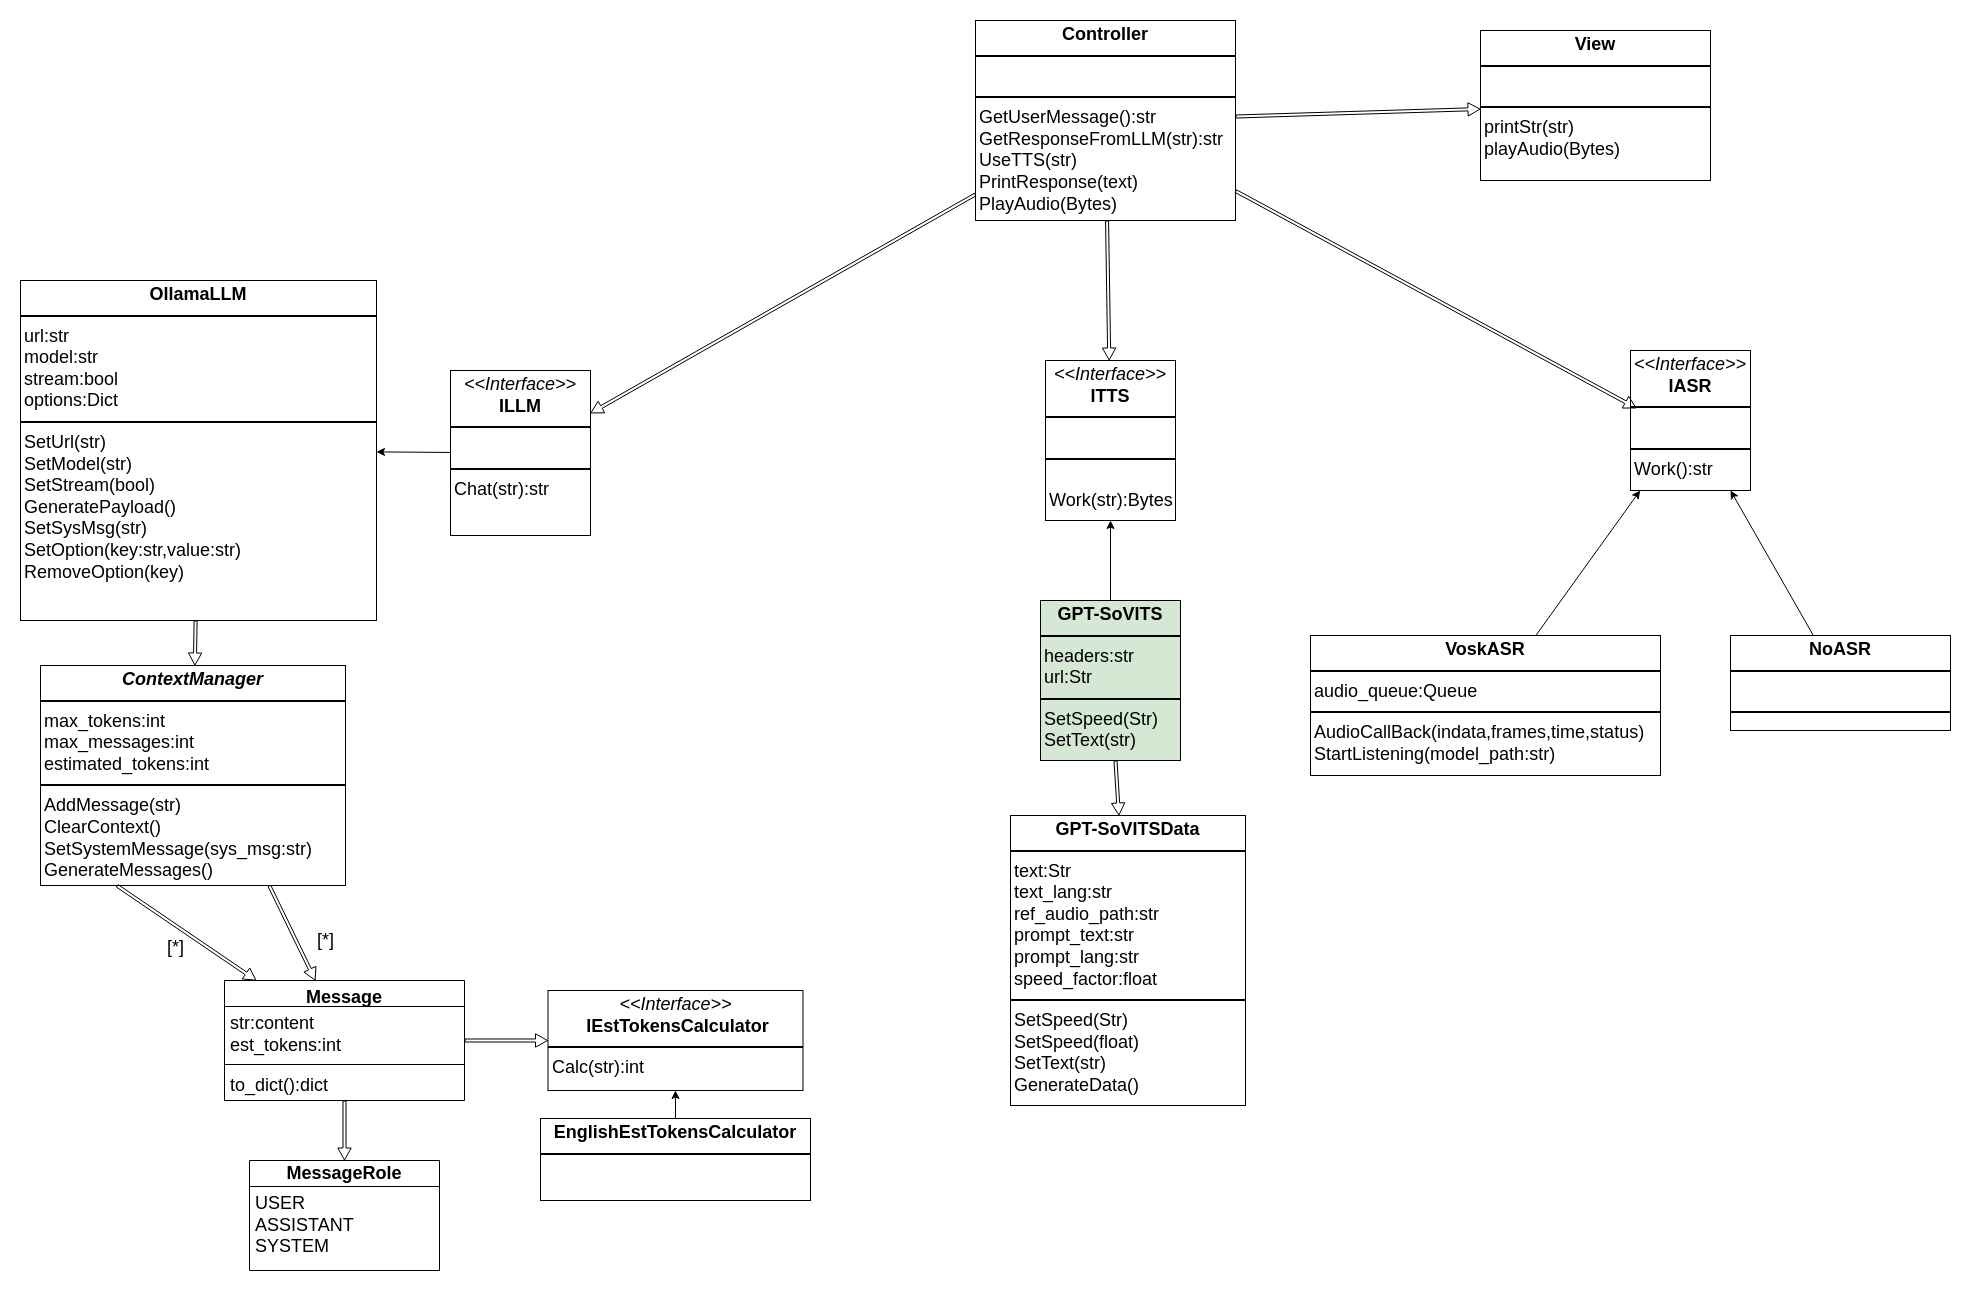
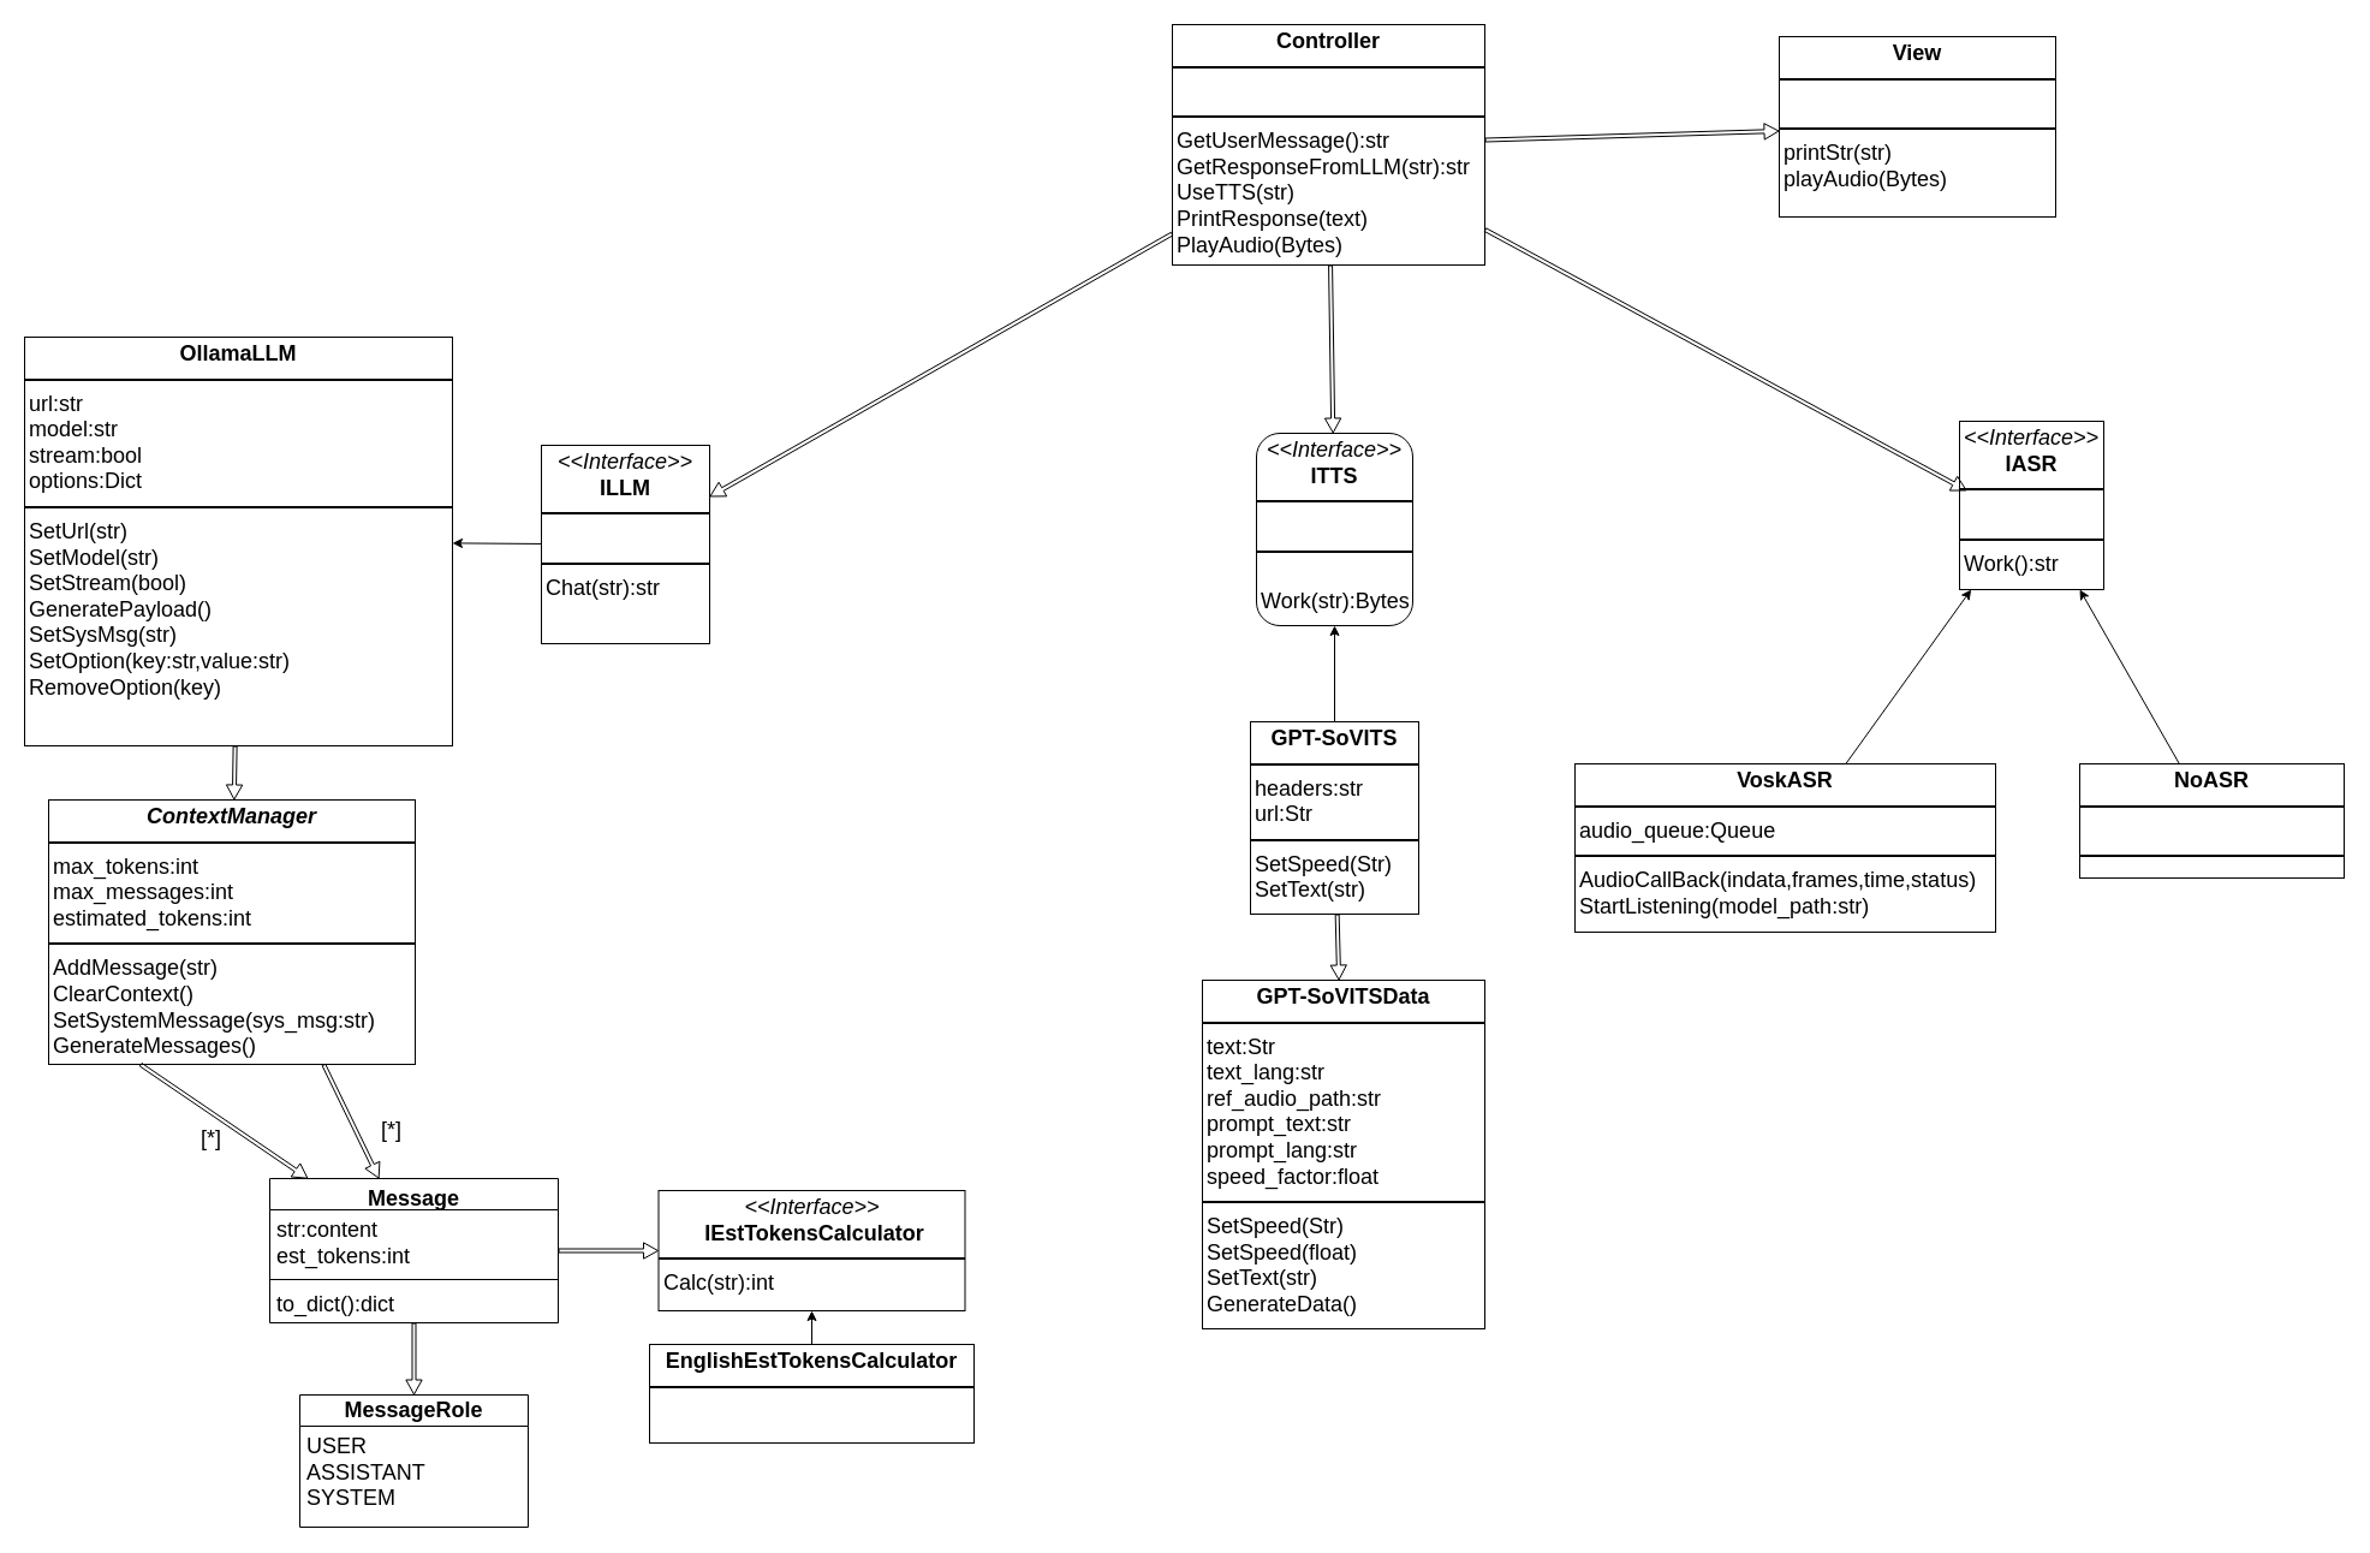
- <mxCell id="22" value="&lt;p style=&quot;margin:0px;margin-top:4px;text-align:center;&quot;&gt;&lt;i&gt;&amp;lt;&amp;lt;Interface&amp;gt;&amp;gt;&lt;/i&gt;&lt;br&gt;&lt;b&gt;ITTS&lt;/b&gt;&lt;/p&gt;&lt;hr style=&quot;border-style:solid;&quot;&gt;&lt;p style=&quot;margin:0px;margin-left:4px;&quot;&gt;&lt;br&gt;&lt;/p&gt;&lt;hr style=&quot;border-style:solid;&quot;&gt;&lt;p style=&quot;margin:0px;margin-left:4px;&quot;&gt;&lt;br&gt;&lt;/p&gt;&lt;p style=&quot;margin:0px;margin-left:4px;&quot;&gt;Work(str):Bytes&lt;/p&gt;" style="verticalAlign=top;align=left;overflow=fill;html=1;whiteSpace=wrap;fontSize=18;" parent="1" vertex="1"><mxGeometry x="1045" y="360" width="130" height="160" as="geometry" /></mxCell>
+ <mxCell id="22" value="&lt;p style=&quot;margin:0px;margin-top:4px;text-align:center;&quot;&gt;&lt;i&gt;&amp;lt;&amp;lt;Interface&amp;gt;&amp;gt;&lt;/i&gt;&lt;br&gt;&lt;b&gt;ITTS&lt;/b&gt;&lt;/p&gt;&lt;hr style=&quot;border-style:solid;&quot;&gt;&lt;p style=&quot;margin:0px;margin-left:4px;&quot;&gt;&lt;br&gt;&lt;/p&gt;&lt;hr style=&quot;border-style:solid;&quot;&gt;&lt;p style=&quot;margin:0px;margin-left:4px;&quot;&gt;&lt;br&gt;&lt;/p&gt;&lt;p style=&quot;margin:0px;margin-left:4px;&quot;&gt;Work(str):Bytes&lt;/p&gt;" style="verticalAlign=top;align=left;overflow=fill;html=1;whiteSpace=wrap;fontSize=18;rounded=1;" parent="1" vertex="1"><mxGeometry x="1045" y="360" width="130" height="160" as="geometry" /></mxCell>
- <mxCell id="23" value="&lt;p style=&quot;margin:0px;margin-top:4px;text-align:center;&quot;&gt;&lt;b&gt;GPT-SoVITS&lt;/b&gt;&lt;/p&gt;&lt;hr style=&quot;border-style:solid;&quot;&gt;&lt;p style=&quot;margin:0px;margin-left:4px;&quot;&gt;&lt;span style=&quot;background-color: transparent; color: light-dark(rgb(0, 0, 0), rgb(255, 255, 255));&quot;&gt;headers:str&lt;/span&gt;&lt;/p&gt;&lt;p style=&quot;margin:0px;margin-left:4px;&quot;&gt;url:Str&lt;span style=&quot;background-color: transparent; color: light-dark(rgb(0, 0, 0), rgb(255, 255, 255));&quot;&gt;&lt;/span&gt;&lt;/p&gt;&lt;hr style=&quot;border-style:solid;&quot;&gt;&lt;p style=&quot;margin:0px;margin-left:4px;&quot;&gt;&lt;span style=&quot;background-color: transparent; color: light-dark(rgb(0, 0, 0), rgb(255, 255, 255));&quot;&gt;SetSpeed(Str)&lt;br&gt;&lt;/span&gt;SetText(str)&lt;span style=&quot;background-color: transparent; color: light-dark(rgb(0, 0, 0), rgb(255, 255, 255));&quot;&gt;&lt;/span&gt;&lt;/p&gt;&lt;p style=&quot;margin:0px;margin-left:4px;&quot;&gt;&lt;br&gt;&lt;/p&gt;" style="verticalAlign=top;align=left;overflow=fill;html=1;whiteSpace=wrap;fontSize=18;fillColor=#d5e8d4;" parent="1" vertex="1"><mxGeometry x="1040" y="600" width="140" height="160" as="geometry" /></mxCell>
+ <mxCell id="23" value="&lt;p style=&quot;margin:0px;margin-top:4px;text-align:center;&quot;&gt;&lt;b&gt;GPT-SoVITS&lt;/b&gt;&lt;/p&gt;&lt;hr style=&quot;border-style:solid;&quot;&gt;&lt;p style=&quot;margin:0px;margin-left:4px;&quot;&gt;&lt;span style=&quot;background-color: transparent; color: light-dark(rgb(0, 0, 0), rgb(255, 255, 255));&quot;&gt;headers:str&lt;/span&gt;&lt;/p&gt;&lt;p style=&quot;margin:0px;margin-left:4px;&quot;&gt;url:Str&lt;span style=&quot;background-color: transparent; color: light-dark(rgb(0, 0, 0), rgb(255, 255, 255));&quot;&gt;&lt;/span&gt;&lt;/p&gt;&lt;hr style=&quot;border-style:solid;&quot;&gt;&lt;p style=&quot;margin:0px;margin-left:4px;&quot;&gt;&lt;span style=&quot;background-color: transparent; color: light-dark(rgb(0, 0, 0), rgb(255, 255, 255));&quot;&gt;SetSpeed(Str)&lt;br&gt;&lt;/span&gt;SetText(str)&lt;span style=&quot;background-color: transparent; color: light-dark(rgb(0, 0, 0), rgb(255, 255, 255));&quot;&gt;&lt;/span&gt;&lt;/p&gt;&lt;p style=&quot;margin:0px;margin-left:4px;&quot;&gt;&lt;br&gt;&lt;/p&gt;" style="verticalAlign=top;align=left;overflow=fill;html=1;whiteSpace=wrap;fontSize=18;" parent="1" vertex="1"><mxGeometry x="1040" y="600" width="140" height="160" as="geometry" /></mxCell>
- <mxCell id="25" value="&lt;p style=&quot;margin:0px;margin-top:4px;text-align:center;&quot;&gt;&lt;b&gt;GPT-SoVITSData&lt;/b&gt;&lt;/p&gt;&lt;hr style=&quot;border-style:solid;&quot;&gt;&lt;p style=&quot;margin:0px;margin-left:4px;&quot;&gt;text:Str&lt;/p&gt;&lt;p style=&quot;margin:0px;margin-left:4px;&quot;&gt;text_lang:str&lt;/p&gt;&lt;p style=&quot;margin:0px;margin-left:4px;&quot;&gt;ref_audio_path:str&lt;/p&gt;&lt;p style=&quot;margin: 0px 0px 0px 4px;&quot;&gt;&lt;font&gt;prompt_text:str&lt;/font&gt;&lt;/p&gt;&lt;p style=&quot;margin: 0px 0px 0px 4px;&quot;&gt;&lt;font&gt;prompt_lang:str&lt;/font&gt;&lt;/p&gt;&lt;p style=&quot;margin: 0px 0px 0px 4px;&quot;&gt;&lt;font&gt;speed_factor:float&lt;/font&gt;&lt;/p&gt;&lt;hr style=&quot;border-style:solid;&quot;&gt;&lt;p style=&quot;margin:0px;margin-left:4px;&quot;&gt;&lt;span style=&quot;background-color: transparent; color: light-dark(rgb(0, 0, 0), rgb(255, 255, 255));&quot;&gt;SetSpeed(Str)&lt;/span&gt;&lt;/p&gt;&lt;p style=&quot;margin:0px;margin-left:4px;&quot;&gt;&lt;font&gt;SetSpeed(float)&lt;/font&gt;&lt;/p&gt;&lt;p style=&quot;margin: 0px 0px 0px 4px;&quot;&gt;SetText(str)&lt;/p&gt;&lt;p style=&quot;margin:0px;margin-left:4px;&quot;&gt;&lt;/p&gt;&lt;p style=&quot;margin: 0px 0px 0px 4px;&quot;&gt;GenerateData()&lt;/p&gt;" style="verticalAlign=top;align=left;overflow=fill;html=1;whiteSpace=wrap;fontSize=18;" parent="1" vertex="1"><mxGeometry x="1010" y="815" width="235" height="290" as="geometry" /></mxCell>
+ <mxCell id="25" value="&lt;p style=&quot;margin:0px;margin-top:4px;text-align:center;&quot;&gt;&lt;b&gt;GPT-SoVITSData&lt;/b&gt;&lt;/p&gt;&lt;hr style=&quot;border-style:solid;&quot;&gt;&lt;p style=&quot;margin:0px;margin-left:4px;&quot;&gt;text:Str&lt;/p&gt;&lt;p style=&quot;margin:0px;margin-left:4px;&quot;&gt;text_lang:str&lt;/p&gt;&lt;p style=&quot;margin:0px;margin-left:4px;&quot;&gt;ref_audio_path:str&lt;/p&gt;&lt;p style=&quot;margin: 0px 0px 0px 4px;&quot;&gt;&lt;font&gt;prompt_text:str&lt;/font&gt;&lt;/p&gt;&lt;p style=&quot;margin: 0px 0px 0px 4px;&quot;&gt;&lt;font&gt;prompt_lang:str&lt;/font&gt;&lt;/p&gt;&lt;p style=&quot;margin: 0px 0px 0px 4px;&quot;&gt;&lt;font&gt;speed_factor:float&lt;/font&gt;&lt;/p&gt;&lt;hr style=&quot;border-style:solid;&quot;&gt;&lt;p style=&quot;margin:0px;margin-left:4px;&quot;&gt;&lt;span style=&quot;background-color: transparent; color: light-dark(rgb(0, 0, 0), rgb(255, 255, 255));&quot;&gt;SetSpeed(Str)&lt;/span&gt;&lt;/p&gt;&lt;p style=&quot;margin:0px;margin-left:4px;&quot;&gt;&lt;font&gt;SetSpeed(float)&lt;/font&gt;&lt;/p&gt;&lt;p style=&quot;margin: 0px 0px 0px 4px;&quot;&gt;SetText(str)&lt;/p&gt;&lt;p style=&quot;margin:0px;margin-left:4px;&quot;&gt;&lt;/p&gt;&lt;p style=&quot;margin: 0px 0px 0px 4px;&quot;&gt;GenerateData()&lt;/p&gt;" style="verticalAlign=top;align=left;overflow=fill;html=1;whiteSpace=wrap;fontSize=18;" parent="1" vertex="1"><mxGeometry x="1000" y="815" width="235" height="290" as="geometry" /></mxCell>
